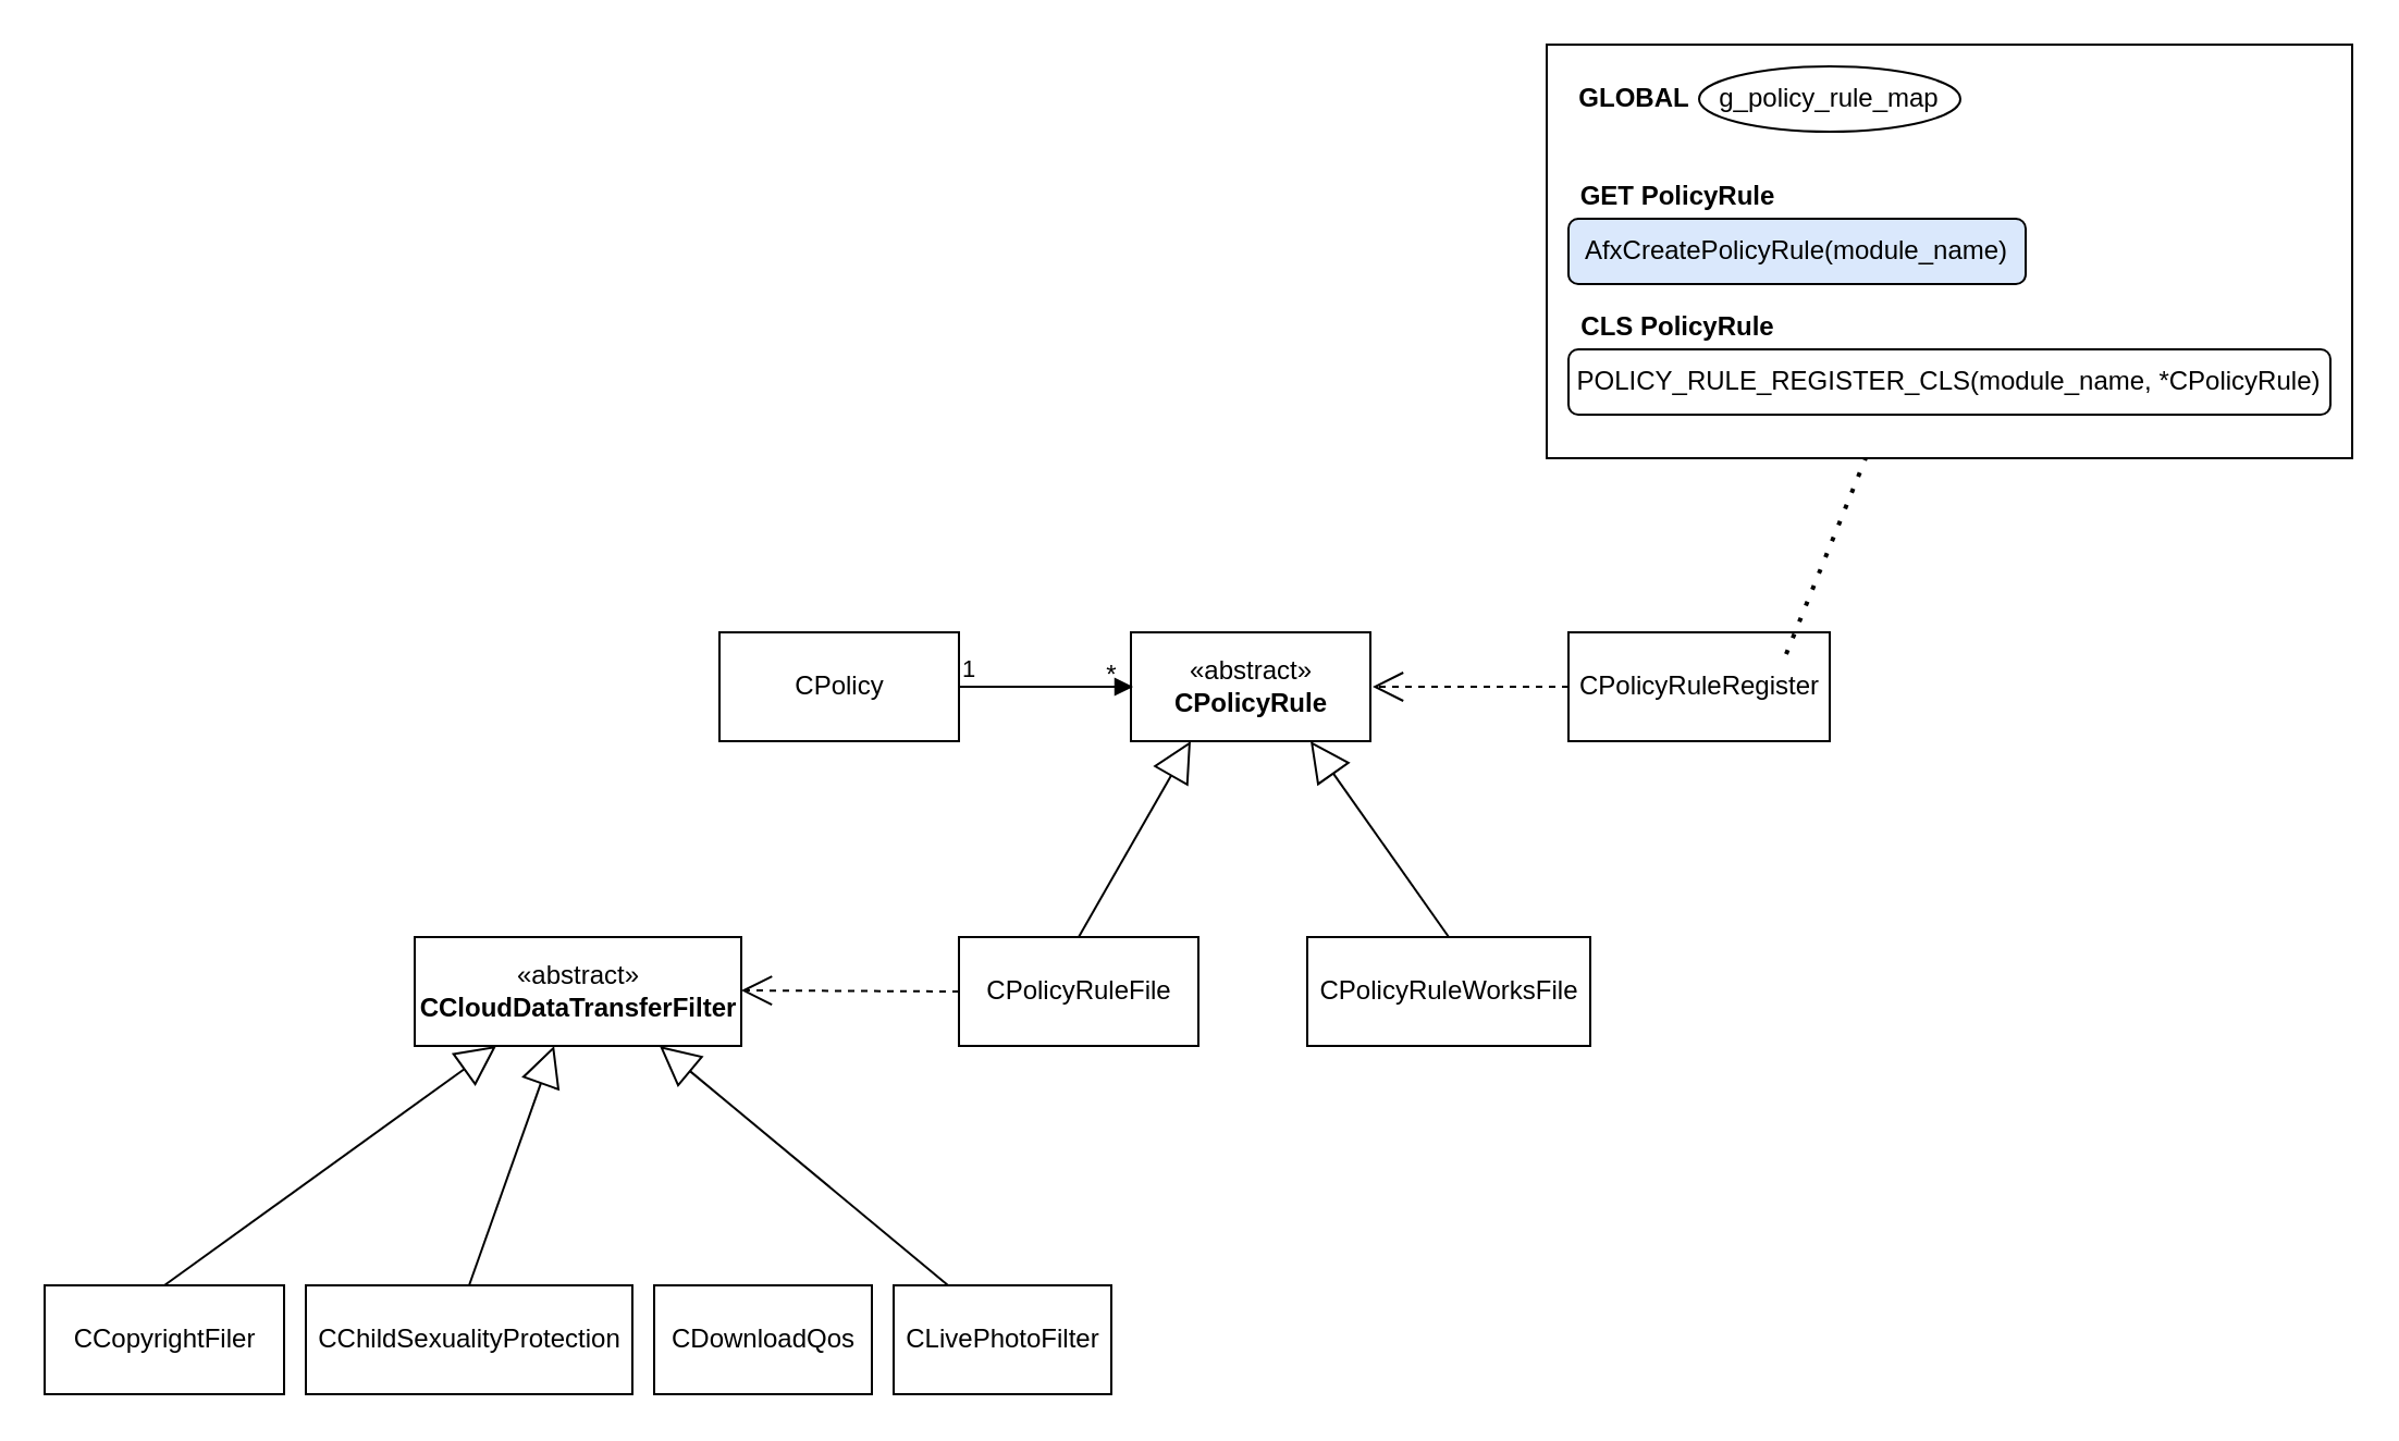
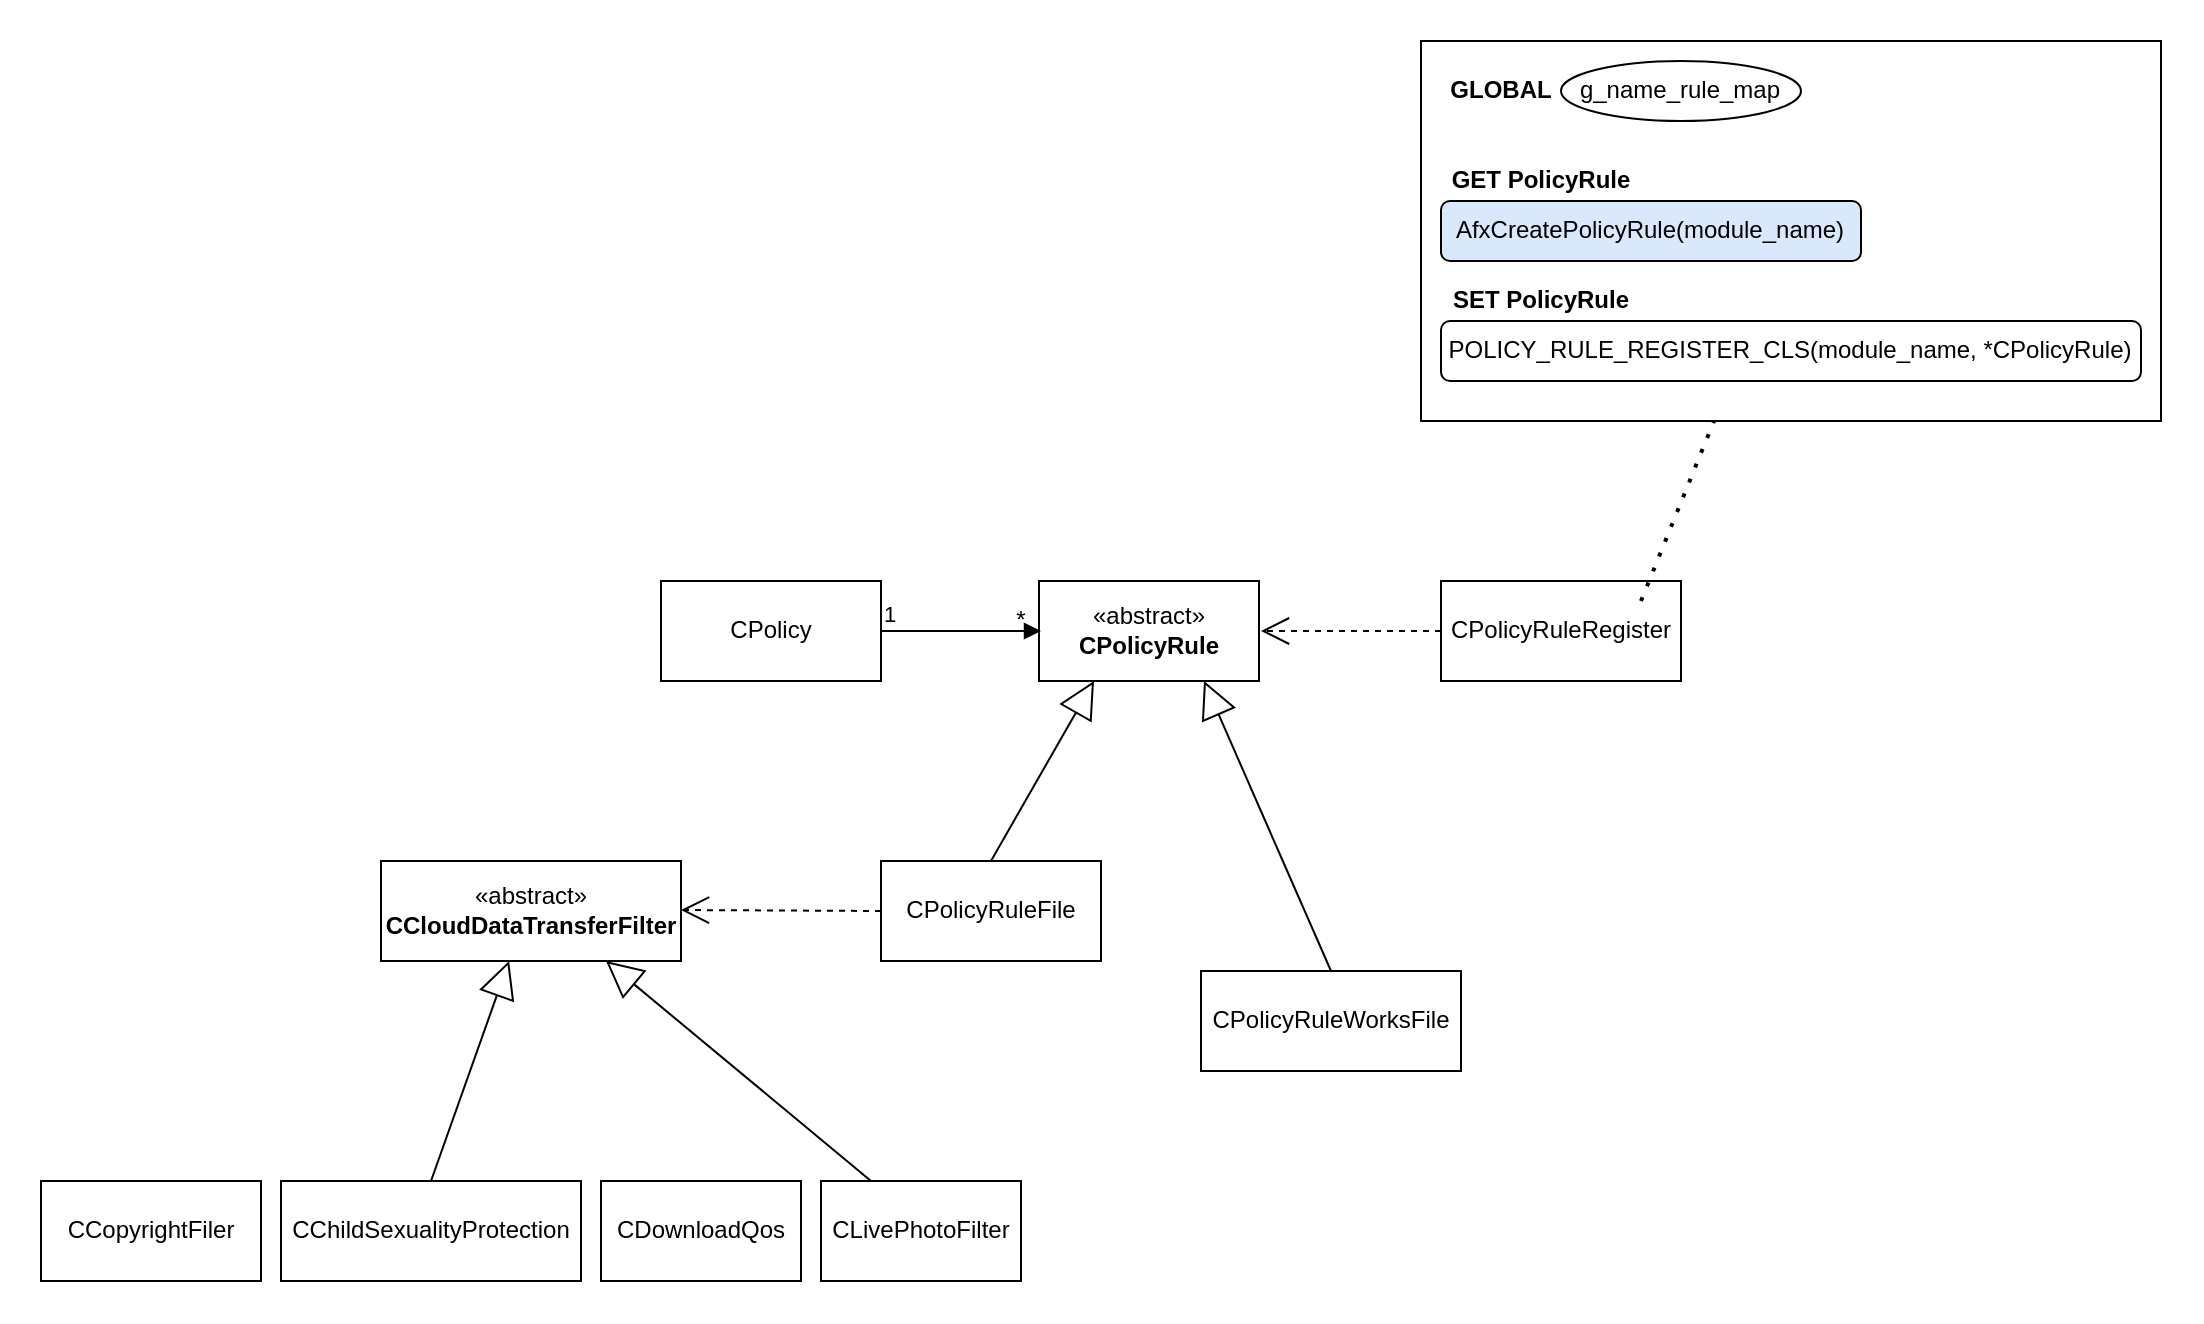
- <mxCell id="13" value="g_policy_rule_map" style="ellipse;whiteSpace=wrap;html=1;" parent="11" vertex="1"><mxGeometry x="70" y="10" width="120" height="30" as="geometry" /></mxCell>
+ <mxCell id="13" value="g_name_rule_map" style="ellipse;whiteSpace=wrap;html=1;" parent="11" vertex="1"><mxGeometry x="70" y="10" width="120" height="30" as="geometry" /></mxCell>
- <mxCell id="17" value="&lt;b&gt;CLS PolicyRule&lt;/b&gt;" style="text;html=1;align=center;verticalAlign=middle;resizable=0;points=[];autosize=1;strokeColor=none;" parent="11" vertex="1"><mxGeometry x="10" y="120" width="100" height="20" as="geometry" /></mxCell>
+ <mxCell id="17" value="&lt;b&gt;SET PolicyRule&lt;/b&gt;" style="text;html=1;align=center;verticalAlign=middle;resizable=0;points=[];autosize=1;strokeColor=none;" parent="11" vertex="1"><mxGeometry x="10" y="120" width="100" height="20" as="geometry" /></mxCell>
- <mxCell id="5" value="CPolicyRuleWorksFile" style="html=1;" parent="1" vertex="1"><mxGeometry x="600" y="430" width="130" height="50" as="geometry" /></mxCell>
+ <mxCell id="5" value="CPolicyRuleWorksFile" style="html=1;" parent="1" vertex="1"><mxGeometry x="600" y="485" width="130" height="50" as="geometry" /></mxCell>
- <mxCell id="25" value="" style="endArrow=block;endSize=16;endFill=0;html=1;entryX=0.25;entryY=1;entryDx=0;entryDy=0;exitX=0.5;exitY=0;exitDx=0;exitDy=0;" edge="1" parent="1" source="22" target="20"><mxGeometry width="160" relative="1" as="geometry"><mxPoint x="180" y="570" as="sourcePoint" /><mxPoint x="231.5" y="480" as="targetPoint" /><Array as="points" /></mxGeometry></mxCell>
